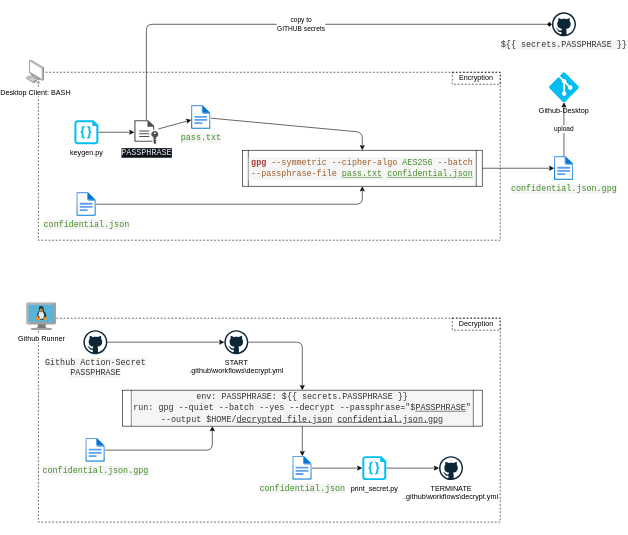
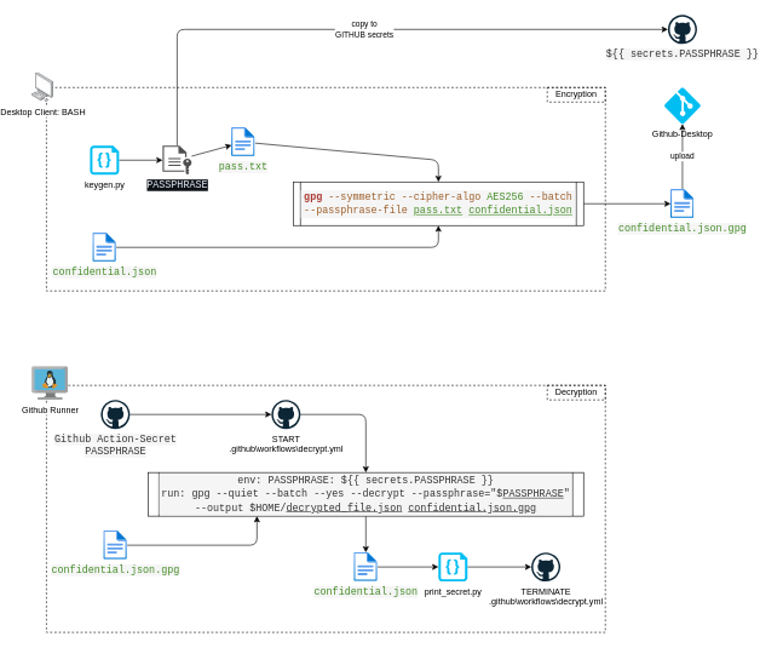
- <mxCell id="9" value="copy to&lt;br&gt;GITHUB secrets" style="edgeStyle=none;html=1;endArrow=diamond;" edge="1" parent="1" source="10" target="15"><mxGeometry relative="1" as="geometry"><Array as="points"><mxPoint x="220" y="40" /></Array></mxGeometry></mxCell>
+ <mxCell id="9" value="copy to&lt;br&gt;GITHUB secrets" style="edgeStyle=none;html=1;" edge="1" parent="1" source="10" target="15"><mxGeometry relative="1" as="geometry"><Array as="points"><mxPoint x="220" y="40" /></Array></mxGeometry></mxCell>
